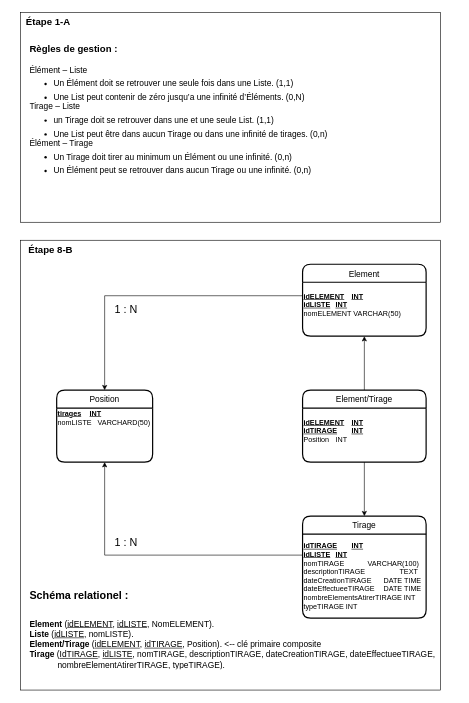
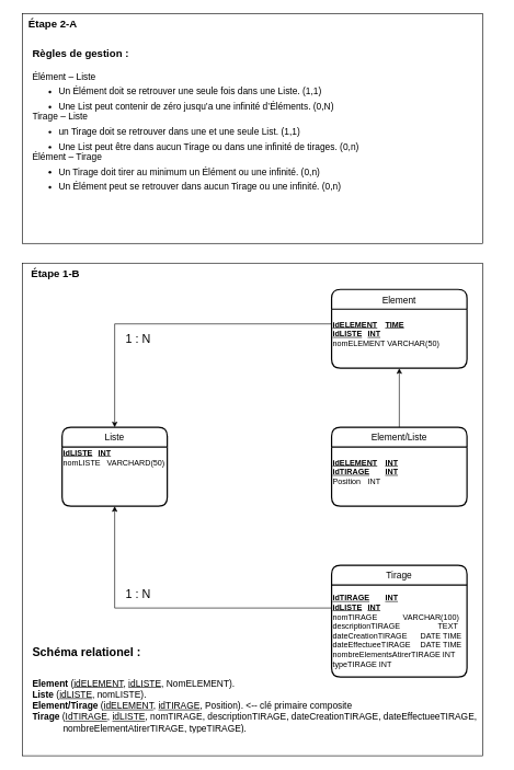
- <mxCell id="17" value="&lt;b&gt;&lt;font style=&quot;font-size: 16px;&quot;&gt;Étape 1-A&lt;/font&gt;&lt;/b&gt;" style="text;html=1;strokeColor=none;fillColor=none;align=center;verticalAlign=middle;whiteSpace=wrap;rounded=0;" parent="1" vertex="1"><mxGeometry x="20" y="20" width="120" height="30" as="geometry" /></mxCell>
+ <mxCell id="17" value="&lt;b&gt;&lt;font style=&quot;font-size: 16px;&quot;&gt;Étape 2-A&lt;/font&gt;&lt;/b&gt;" style="text;html=1;strokeColor=none;fillColor=none;align=center;verticalAlign=middle;whiteSpace=wrap;rounded=0;" parent="1" vertex="1"><mxGeometry x="20" y="20" width="120" height="30" as="geometry" /></mxCell>
- <mxCell id="15" value="&lt;b&gt;&lt;font style=&quot;font-size: 16px;&quot;&gt;Étape 8-B&lt;/font&gt;&lt;/b&gt;" style="text;html=1;strokeColor=none;fillColor=none;align=center;verticalAlign=middle;whiteSpace=wrap;rounded=0;" parent="1" vertex="1"><mxGeometry x="34" y="400" width="100" height="30" as="geometry" /></mxCell>
+ <mxCell id="15" value="&lt;b&gt;&lt;font style=&quot;font-size: 16px;&quot;&gt;Étape 1-B&lt;/font&gt;&lt;/b&gt;" style="text;html=1;strokeColor=none;fillColor=none;align=center;verticalAlign=middle;whiteSpace=wrap;rounded=0;" parent="1" vertex="1"><mxGeometry x="34" y="400" width="100" height="30" as="geometry" /></mxCell>
- <mxCell id="5" value="&lt;u style=&quot;font-weight: bold;&quot;&gt;idELEMENT&lt;span style=&quot;white-space: pre;&quot;&gt;&#09;&lt;/span&gt;INT&lt;br&gt;&lt;/u&gt;&lt;b&gt;&lt;u&gt;idLISTE&lt;span style=&quot;white-space: pre;&quot;&gt;&#09;&lt;/span&gt;INT&lt;br&gt;&lt;/u&gt;&lt;/b&gt;nomELEMENT VARCHAR(50)&lt;br&gt;&lt;br&gt;" style="text;html=1;strokeColor=none;fillColor=none;align=left;verticalAlign=middle;whiteSpace=wrap;rounded=0;" parent="4" vertex="1"><mxGeometry y="30" width="206" height="90" as="geometry" /></mxCell>
+ <mxCell id="5" value="&lt;u style=&quot;font-weight: bold;&quot;&gt;idELEMENT&lt;span style=&quot;white-space: pre;&quot;&gt;&#09;&lt;/span&gt;TIME&lt;br&gt;&lt;/u&gt;&lt;b&gt;&lt;u&gt;idLISTE&lt;span style=&quot;white-space: pre;&quot;&gt;&#09;&lt;/span&gt;INT&lt;br&gt;&lt;/u&gt;&lt;/b&gt;nomELEMENT VARCHAR(50)&lt;br&gt;&lt;br&gt;" style="text;html=1;strokeColor=none;fillColor=none;align=left;verticalAlign=middle;whiteSpace=wrap;rounded=0;" parent="4" vertex="1"><mxGeometry y="30" width="206" height="90" as="geometry" /></mxCell>
- <mxCell id="11" value="Position" style="swimlane;childLayout=stackLayout;horizontal=1;startSize=30;horizontalStack=0;rounded=1;fontSize=14;fontStyle=0;strokeWidth=2;resizeParent=0;resizeLast=1;shadow=0;dashed=0;align=center;" parent="1" vertex="1"><mxGeometry x="94" y="650" width="160" height="120" as="geometry" /></mxCell>
+ <mxCell id="11" value="Liste" style="swimlane;childLayout=stackLayout;horizontal=1;startSize=30;horizontalStack=0;rounded=1;fontSize=14;fontStyle=0;strokeWidth=2;resizeParent=0;resizeLast=1;shadow=0;dashed=0;align=center;" parent="1" vertex="1"><mxGeometry x="94" y="650" width="160" height="120" as="geometry" /></mxCell>
- <mxCell id="9" value="Element/Tirage" style="swimlane;childLayout=stackLayout;horizontal=1;startSize=30;horizontalStack=0;rounded=1;fontSize=14;fontStyle=0;strokeWidth=2;resizeParent=0;resizeLast=1;shadow=0;dashed=0;align=center;" parent="1" vertex="1"><mxGeometry x="504" y="650" width="206" height="120" as="geometry" /></mxCell>
+ <mxCell id="9" value="Element/Liste" style="swimlane;childLayout=stackLayout;horizontal=1;startSize=30;horizontalStack=0;rounded=1;fontSize=14;fontStyle=0;strokeWidth=2;resizeParent=0;resizeLast=1;shadow=0;dashed=0;align=center;" parent="1" vertex="1"><mxGeometry x="504" y="650" width="206" height="120" as="geometry" /></mxCell>
- <mxCell id="12" value="&lt;div style=&quot;&quot;&gt;&lt;b style=&quot;background-color: initial; text-decoration-line: underline;&quot;&gt;tirages&lt;span style=&quot;white-space: pre;&quot;&gt;&#09;&lt;/span&gt;INT&lt;/b&gt;&lt;/div&gt;&lt;span style=&quot;&quot;&gt;&lt;div style=&quot;&quot;&gt;&lt;span style=&quot;background-color: initial;&quot;&gt;nomLISTE&amp;nbsp; &amp;nbsp;VARCHARD(50)&lt;/span&gt;&lt;/div&gt;&lt;div style=&quot;&quot;&gt;&lt;span style=&quot;background-color: initial;&quot;&gt;&lt;br&gt;&lt;/span&gt;&lt;/div&gt;&lt;div style=&quot;&quot;&gt;&lt;span style=&quot;background-color: initial;&quot;&gt;&lt;br&gt;&lt;/span&gt;&lt;/div&gt;&lt;div style=&quot;&quot;&gt;&lt;span style=&quot;background-color: initial;&quot;&gt;&lt;br&gt;&lt;/span&gt;&lt;/div&gt;&lt;div style=&quot;&quot;&gt;&lt;span style=&quot;background-color: initial;&quot;&gt;&lt;br&gt;&lt;/span&gt;&lt;/div&gt;&lt;/span&gt;" style="text;html=1;strokeColor=none;fillColor=none;align=left;verticalAlign=middle;whiteSpace=wrap;rounded=0;" parent="11" vertex="1"><mxGeometry y="30" width="160" height="90" as="geometry" /></mxCell>
+ <mxCell id="12" value="&lt;div style=&quot;&quot;&gt;&lt;b style=&quot;background-color: initial; text-decoration-line: underline;&quot;&gt;idLISTE&lt;span style=&quot;white-space: pre;&quot;&gt;&#09;&lt;/span&gt;INT&lt;/b&gt;&lt;/div&gt;&lt;span style=&quot;&quot;&gt;&lt;div style=&quot;&quot;&gt;&lt;span style=&quot;background-color: initial;&quot;&gt;nomLISTE&amp;nbsp; &amp;nbsp;VARCHARD(50)&lt;/span&gt;&lt;/div&gt;&lt;div style=&quot;&quot;&gt;&lt;span style=&quot;background-color: initial;&quot;&gt;&lt;br&gt;&lt;/span&gt;&lt;/div&gt;&lt;div style=&quot;&quot;&gt;&lt;span style=&quot;background-color: initial;&quot;&gt;&lt;br&gt;&lt;/span&gt;&lt;/div&gt;&lt;div style=&quot;&quot;&gt;&lt;span style=&quot;background-color: initial;&quot;&gt;&lt;br&gt;&lt;/span&gt;&lt;/div&gt;&lt;div style=&quot;&quot;&gt;&lt;span style=&quot;background-color: initial;&quot;&gt;&lt;br&gt;&lt;/span&gt;&lt;/div&gt;&lt;/span&gt;" style="text;html=1;strokeColor=none;fillColor=none;align=left;verticalAlign=middle;whiteSpace=wrap;rounded=0;" parent="11" vertex="1"><mxGeometry y="30" width="160" height="90" as="geometry" /></mxCell>
- <mxCell id="21" style="edgeStyle=orthogonalEdgeStyle;rounded=0;orthogonalLoop=1;jettySize=auto;html=1;exitX=0.5;exitY=1;exitDx=0;exitDy=0;" edge="1" parent="1" source="10" target="6"><mxGeometry relative="1" as="geometry" /></mxCell>
